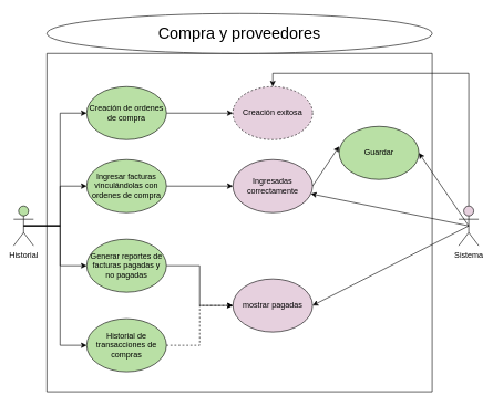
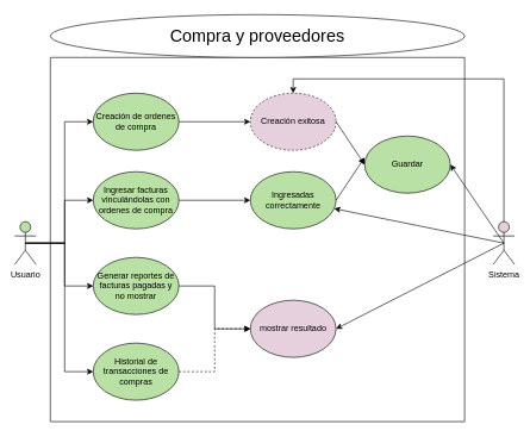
+ <mxCell id="19" style="rounded=0;orthogonalLoop=1;jettySize=auto;html=1;exitX=1;exitY=0.5;exitDx=0;exitDy=0;entryX=0;entryY=0.5;entryDx=0;entryDy=0;" edge="1" parent="7" source="20" target="21"><mxGeometry relative="1" as="geometry" /></mxCell>
- <mxCell id="18" value="Ingresadas correctamente" style="ellipse;whiteSpace=wrap;html=1;fillColor=#E6D0DE;" vertex="1" parent="7"><mxGeometry x="280" y="160" width="120" height="80" as="geometry" /></mxCell>
+ <mxCell id="18" value="Ingresadas correctamente" style="ellipse;whiteSpace=wrap;html=1;fillColor=#b9e0a5;" vertex="1" parent="7"><mxGeometry x="280" y="160" width="120" height="80" as="geometry" /></mxCell>
- <mxCell id="6" value="Historial" style="shape=umlActor;verticalLabelPosition=bottom;verticalAlign=top;html=1;outlineConnect=0;fillColor=#B9E0A5;" vertex="1" parent="1"><mxGeometry x="20" y="310" width="30" height="60" as="geometry" /></mxCell>
+ <mxCell id="6" value="Usuario" style="shape=umlActor;verticalLabelPosition=bottom;verticalAlign=top;html=1;outlineConnect=0;fillColor=#B9E0A5;" vertex="1" parent="1"><mxGeometry x="20" y="310" width="30" height="60" as="geometry" /></mxCell>
- <mxCell id="15" value="Generar reportes de facturas pagadas y no pagadas" style="ellipse;whiteSpace=wrap;html=1;fillColor=#B9E0A5;" vertex="1" parent="7"><mxGeometry x="60" y="280" width="120" height="80" as="geometry" /></mxCell>
+ <mxCell id="15" value="Generar reportes de facturas pagadas y no mostrar" style="ellipse;whiteSpace=wrap;html=1;fillColor=#B9E0A5;" vertex="1" parent="7"><mxGeometry x="60" y="280" width="120" height="80" as="geometry" /></mxCell>
- <mxCell id="16" value="mostrar pagadas" style="ellipse;whiteSpace=wrap;html=1;fillColor=#E6D0DE;" vertex="1" parent="7"><mxGeometry x="280" y="340" width="120" height="80" as="geometry" /></mxCell>
+ <mxCell id="16" value="mostrar resultado" style="ellipse;whiteSpace=wrap;html=1;fillColor=#E6D0DE;" vertex="1" parent="7"><mxGeometry x="280" y="340" width="120" height="80" as="geometry" /></mxCell>
